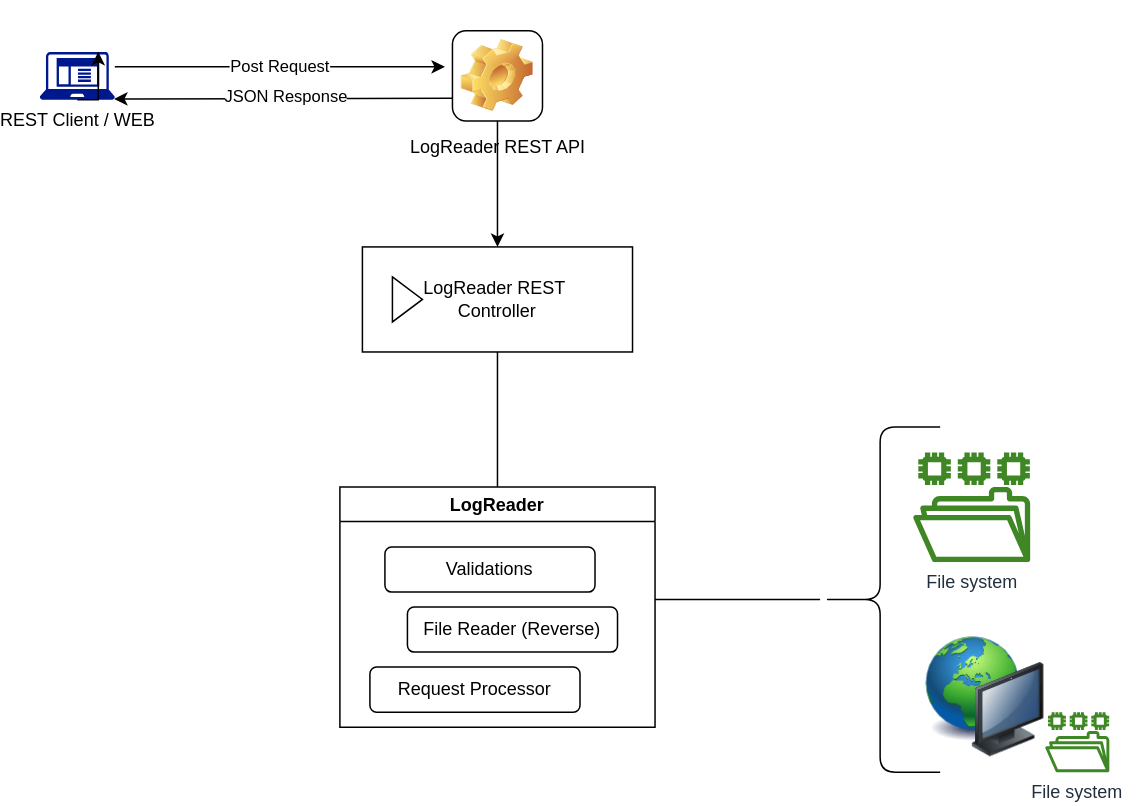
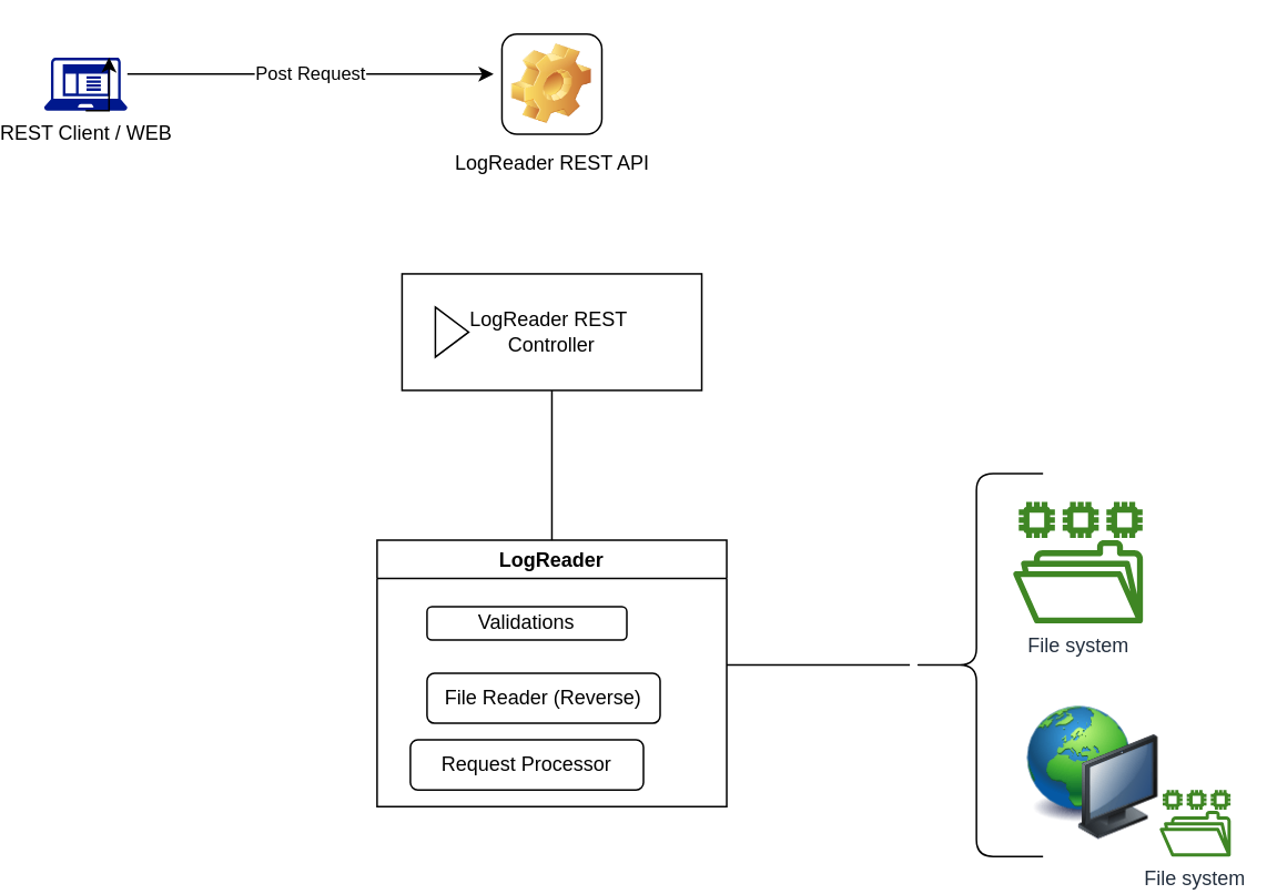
- <mxCell id="19" value="" style="endArrow=classic;html=1;rounded=0;exitX=0;exitY=0.75;exitDx=0;exitDy=0;entryX=0.99;entryY=0.98;entryDx=0;entryDy=0;entryPerimeter=0;" edge="1" parent="1" source="2" target="5"><mxGeometry width="50" height="50" relative="1" as="geometry"><mxPoint x="50" y="314" as="sourcePoint" /><mxPoint x="100" y="264" as="targetPoint" /></mxGeometry></mxCell>
- <mxCell id="20" value="JSON Response" style="edgeLabel;html=1;align=center;verticalAlign=middle;resizable=0;points=[];" vertex="1" connectable="0" parent="19"><mxGeometry x="-0.016" y="-2" relative="1" as="geometry"><mxPoint as="offset" /></mxGeometry></mxCell>
- <mxCell id="16" value="" style="endArrow=classic;html=1;rounded=0;entryX=0.5;entryY=0;entryDx=0;entryDy=0;" edge="1" parent="1" source="2" target="3"><mxGeometry width="50" height="50" relative="1" as="geometry"><mxPoint x="470" y="184" as="sourcePoint" /><mxPoint x="520" y="134" as="targetPoint" /></mxGeometry></mxCell>
- <mxCell id="12" value="Validations" style="rounded=1;whiteSpace=wrap;html=1;" vertex="1" parent="11"><mxGeometry x="30" y="40" width="140" height="30" as="geometry" /></mxCell>
+ <mxCell id="12" value="Validations" style="rounded=1;whiteSpace=wrap;html=1;" vertex="1" parent="11"><mxGeometry x="30" y="40" width="120" height="20" as="geometry" /></mxCell>
- <mxCell id="13" value="File Reader (Reverse)" style="rounded=1;whiteSpace=wrap;html=1;" vertex="1" parent="11"><mxGeometry x="45" y="80" width="140" height="30" as="geometry" /></mxCell>
+ <mxCell id="13" value="File Reader (Reverse)" style="rounded=1;whiteSpace=wrap;html=1;" vertex="1" parent="11"><mxGeometry x="30" y="80" width="140" height="30" as="geometry" /></mxCell>
